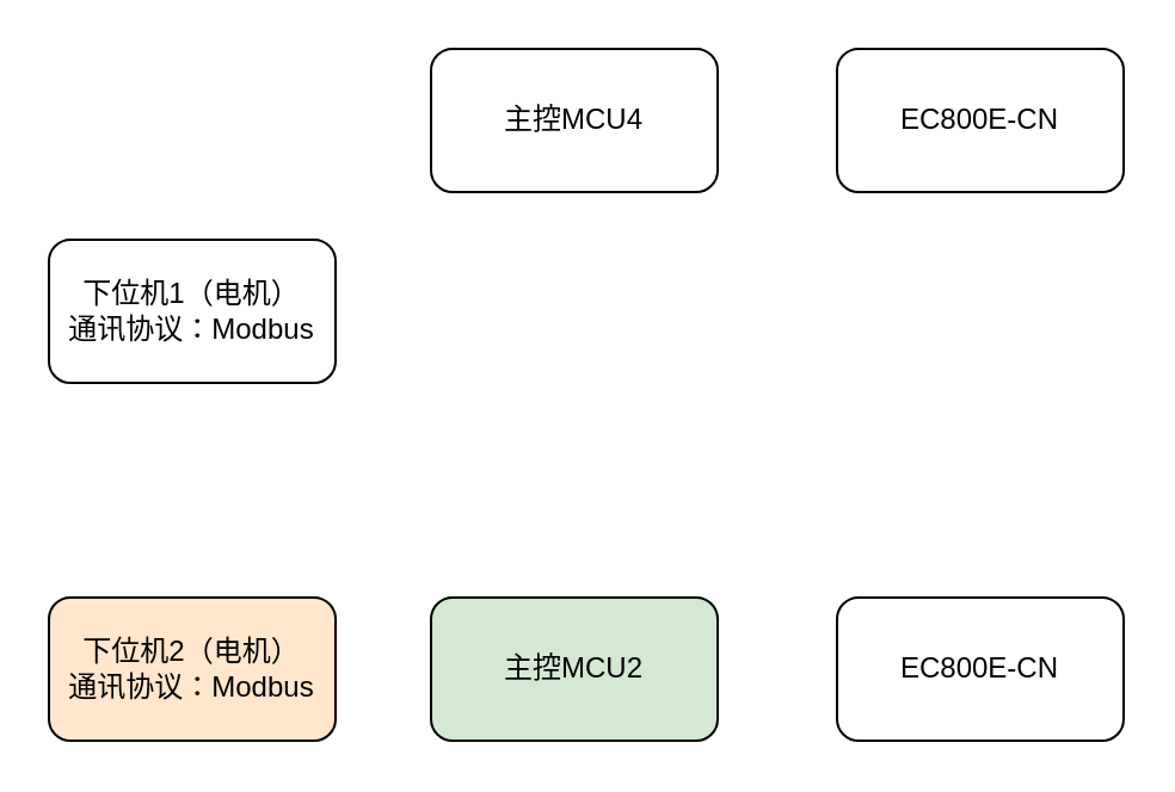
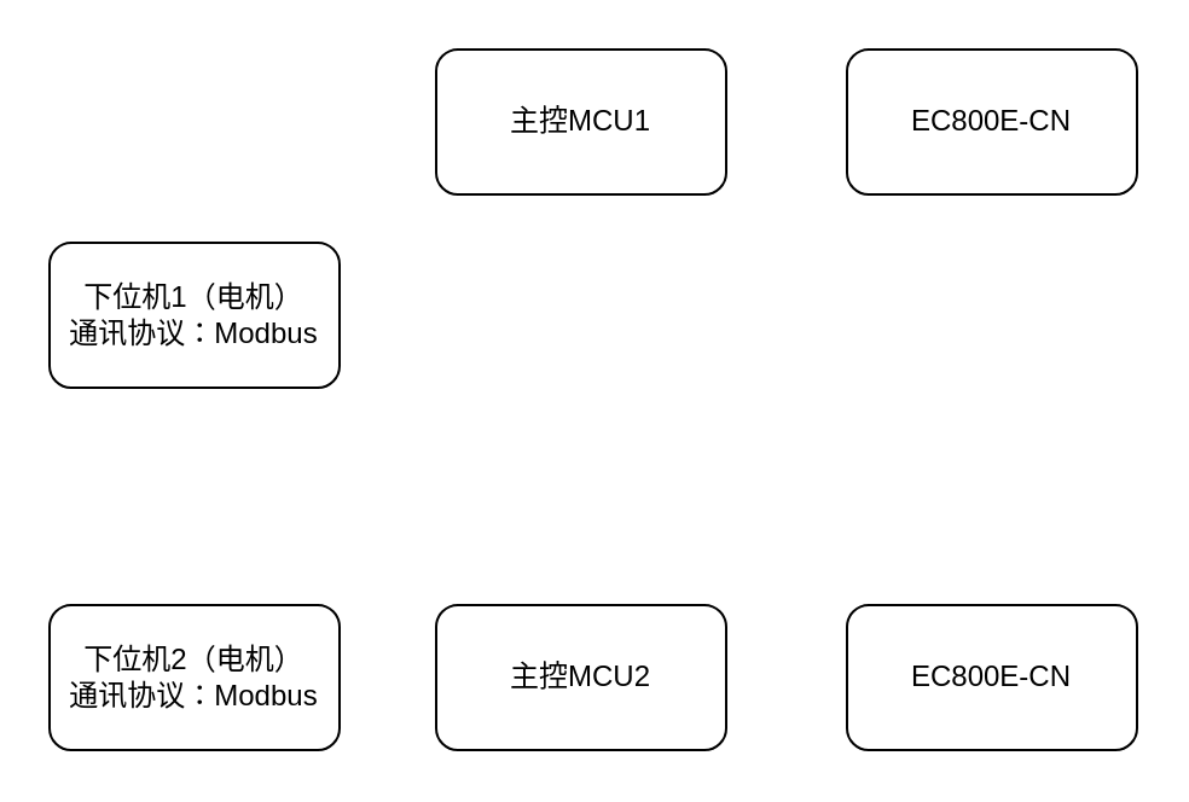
- <mxCell id="4" value="主控MCU4" style="rounded=1;whiteSpace=wrap;html=1;" vertex="1" parent="1"><mxGeometry x="180" y="20" width="120" height="60" as="geometry" /></mxCell>
+ <mxCell id="4" value="主控MCU1" style="rounded=1;whiteSpace=wrap;html=1;" vertex="1" parent="1"><mxGeometry x="180" y="20" width="120" height="60" as="geometry" /></mxCell>
- <mxCell id="3" value="下位机2（电机）&lt;br&gt;通讯协议：Modbus" style="rounded=1;whiteSpace=wrap;html=1;fillColor=#ffe6cc;" vertex="1" parent="1"><mxGeometry x="20" y="250" width="120" height="60" as="geometry" /></mxCell>
+ <mxCell id="3" value="下位机2（电机）&lt;br&gt;通讯协议：Modbus" style="rounded=1;whiteSpace=wrap;html=1;" vertex="1" parent="1"><mxGeometry x="20" y="250" width="120" height="60" as="geometry" /></mxCell>
- <mxCell id="6" value="主控MCU2" style="rounded=1;whiteSpace=wrap;html=1;fillColor=#d5e8d4;" vertex="1" parent="1"><mxGeometry x="180" y="250" width="120" height="60" as="geometry" /></mxCell>
+ <mxCell id="6" value="主控MCU2" style="rounded=1;whiteSpace=wrap;html=1;" vertex="1" parent="1"><mxGeometry x="180" y="250" width="120" height="60" as="geometry" /></mxCell>
